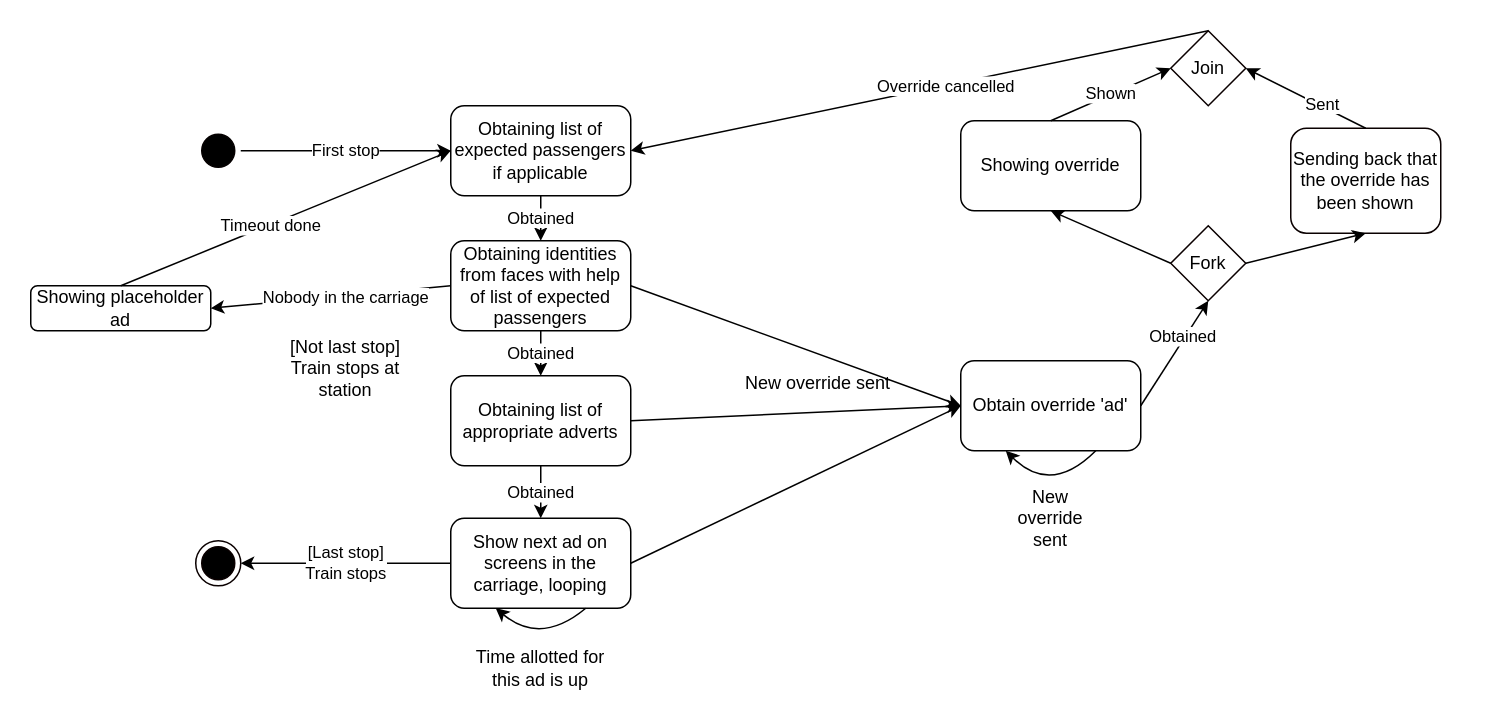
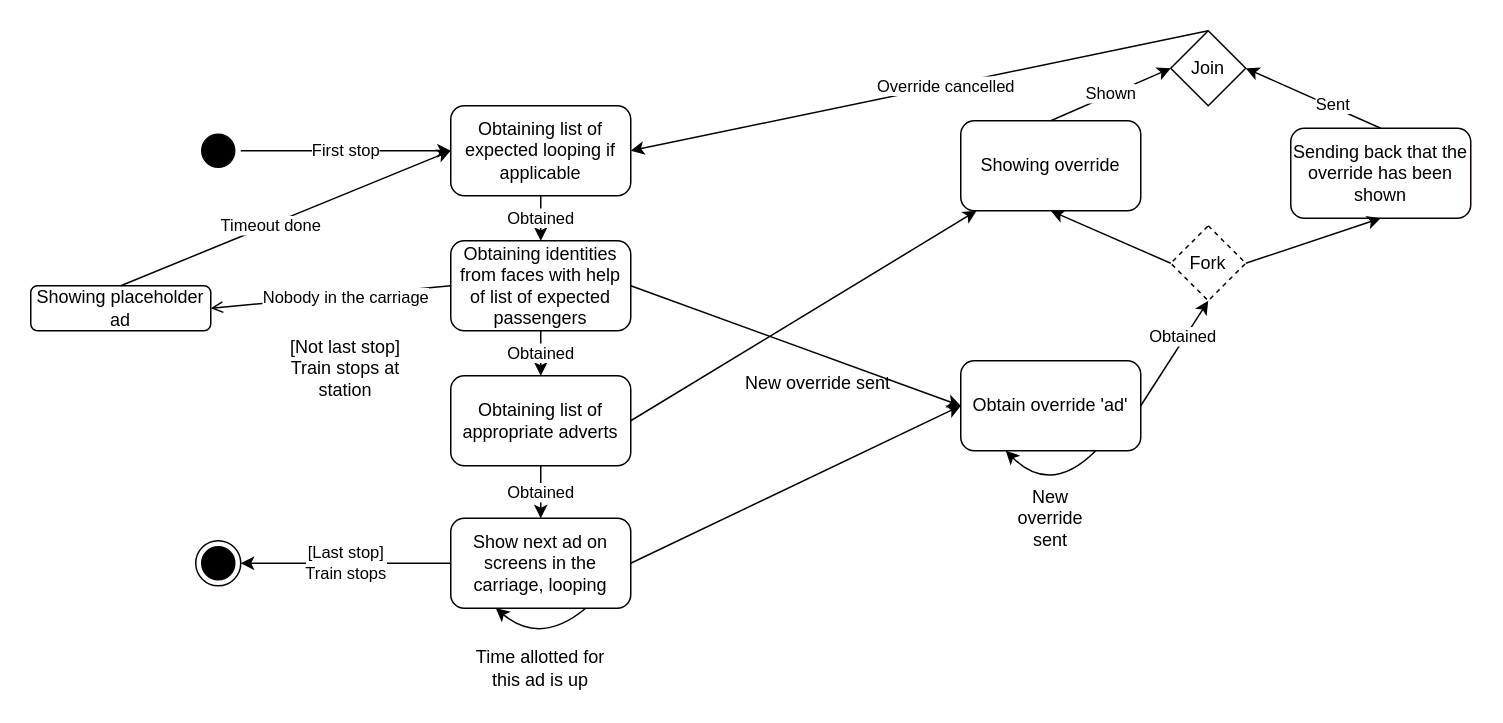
- <mxCell id="4" value="&lt;div&gt;Obtaining list of expected passengers if applicable&lt;/div&gt;" style="rounded=1;whiteSpace=wrap;html=1;" parent="1" vertex="1"><mxGeometry x="300" y="70" width="120" height="60" as="geometry" /></mxCell>
+ <mxCell id="4" value="&lt;div&gt;Obtaining list of expected looping if applicable&lt;/div&gt;" style="rounded=1;whiteSpace=wrap;html=1;" parent="1" vertex="1"><mxGeometry x="300" y="70" width="120" height="60" as="geometry" /></mxCell>
- <mxCell id="31" value="Sending back that the override has been shown" style="rounded=1;whiteSpace=wrap;html=1;strokeColor=#0A0000;" parent="1" vertex="1"><mxGeometry x="860" y="85" width="100" height="70" as="geometry" /></mxCell>
+ <mxCell id="31" value="Sending back that the override has been shown" style="rounded=1;whiteSpace=wrap;html=1;strokeColor=#0A0000;" parent="1" vertex="1"><mxGeometry x="860" y="85" width="120" height="60" as="geometry" /></mxCell>
- <mxCell id="32" value="Fork" style="rhombus;whiteSpace=wrap;html=1;strokeColor=#0A0000;" parent="1" vertex="1"><mxGeometry x="780" y="150" width="50" height="50" as="geometry" /></mxCell>
+ <mxCell id="32" value="Fork" style="rhombus;whiteSpace=wrap;html=1;strokeColor=#0A0000;dashed=1;" parent="1" vertex="1"><mxGeometry x="780" y="150" width="50" height="50" as="geometry" /></mxCell>
- <mxCell id="27" value="" style="endArrow=classic;html=1;curved=1;exitX=0;exitY=0.5;exitDx=0;exitDy=0;entryX=1;entryY=0.5;entryDx=0;entryDy=0;" parent="1" source="5" target="26" edge="1"><mxGeometry width="50" height="50" relative="1" as="geometry"><mxPoint x="490" y="290" as="sourcePoint" /><mxPoint x="540" y="240" as="targetPoint" /></mxGeometry></mxCell>
+ <mxCell id="27" value="" style="endArrow=open;html=1;curved=1;exitX=0;exitY=0.5;exitDx=0;exitDy=0;entryX=1;entryY=0.5;entryDx=0;entryDy=0;" parent="1" source="5" target="26" edge="1"><mxGeometry width="50" height="50" relative="1" as="geometry"><mxPoint x="490" y="290" as="sourcePoint" /><mxPoint x="540" y="240" as="targetPoint" /></mxGeometry></mxCell>
- <mxCell id="16" value="" style="endArrow=classic;html=1;curved=1;exitX=1;exitY=0.5;exitDx=0;exitDy=0;entryX=0;entryY=0.5;entryDx=0;entryDy=0;" parent="1" source="7" target="11" edge="1"><mxGeometry width="50" height="50" relative="1" as="geometry"><mxPoint x="490" y="290" as="sourcePoint" /><mxPoint x="540" y="240" as="targetPoint" /></mxGeometry></mxCell>
+ <mxCell id="16" value="" style="endArrow=classic;html=1;curved=1;exitX=1;exitY=0.5;exitDx=0;exitDy=0;" parent="1" source="7" target="10" edge="1"><mxGeometry width="50" height="50" relative="1" as="geometry"><mxPoint x="490" y="290" as="sourcePoint" /><mxPoint x="540" y="240" as="targetPoint" /></mxGeometry></mxCell>
